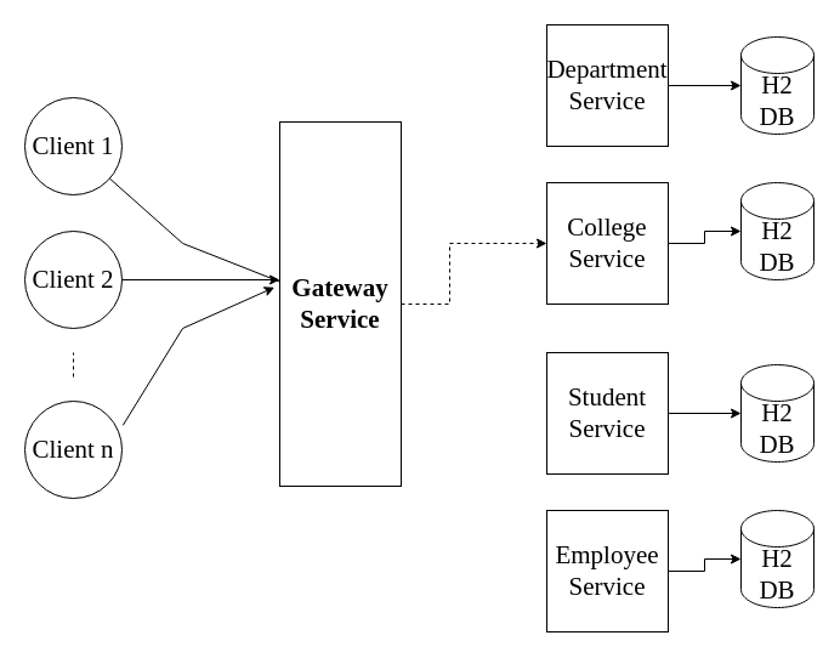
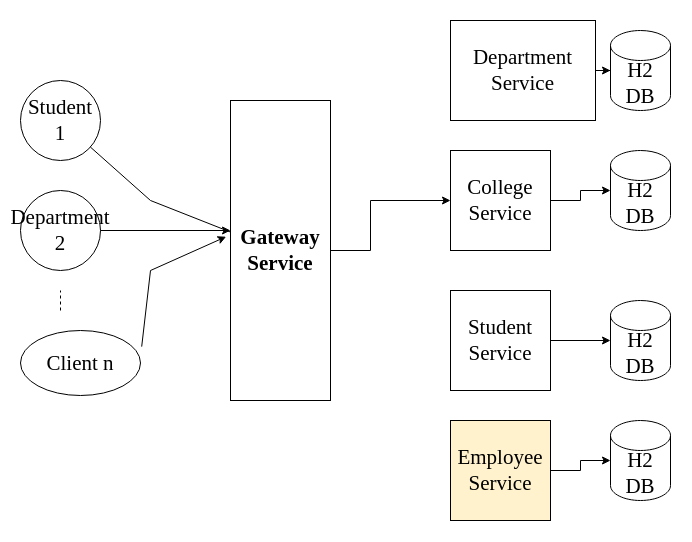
- <mxCell id="5" value="Department Service" style="whiteSpace=wrap;html=1;aspect=fixed;fontFamily=Times New Roman;fontSize=21;" vertex="1" parent="1"><mxGeometry x="450" y="20" width="100" height="100" as="geometry" /></mxCell>
+ <mxCell id="5" value="Department Service" style="whiteSpace=wrap;html=1;aspect=fixed;fontFamily=Times New Roman;fontSize=21;" vertex="1" parent="1"><mxGeometry x="450" y="20" width="145" height="100" as="geometry" /></mxCell>
- <mxCell id="12" value="Client 1" style="ellipse;whiteSpace=wrap;html=1;aspect=fixed;fontFamily=Times New Roman;fontSize=21;" vertex="1" parent="1"><mxGeometry x="20" y="80" width="80" height="80" as="geometry" /></mxCell>
+ <mxCell id="12" value="Student 1" style="ellipse;whiteSpace=wrap;html=1;aspect=fixed;fontFamily=Times New Roman;fontSize=21;" vertex="1" parent="1"><mxGeometry x="20" y="80" width="80" height="80" as="geometry" /></mxCell>
- <mxCell id="2" style="edgeStyle=orthogonalEdgeStyle;rounded=0;orthogonalLoop=1;jettySize=auto;html=1;entryX=0;entryY=0.5;entryDx=0;entryDy=0;fontFamily=Times New Roman;fontSize=21;dashed=1;" edge="1" parent="1" source="3" target="7"><mxGeometry relative="1" as="geometry"><Array as="points"><mxPoint x="370" y="250" /><mxPoint x="370" y="200" /></Array></mxGeometry></mxCell>
+ <mxCell id="2" style="edgeStyle=orthogonalEdgeStyle;rounded=0;orthogonalLoop=1;jettySize=auto;html=1;entryX=0;entryY=0.5;entryDx=0;entryDy=0;fontFamily=Times New Roman;fontSize=21;" edge="1" parent="1" source="3" target="7"><mxGeometry relative="1" as="geometry"><Array as="points"><mxPoint x="370" y="250" /><mxPoint x="370" y="200" /></Array></mxGeometry></mxCell>
- <mxCell id="13" value="Client 2" style="ellipse;whiteSpace=wrap;html=1;aspect=fixed;fontFamily=Times New Roman;fontSize=21;" vertex="1" parent="1"><mxGeometry x="20" y="190" width="80" height="80" as="geometry" /></mxCell>
+ <mxCell id="13" value="Department 2" style="ellipse;whiteSpace=wrap;html=1;aspect=fixed;fontFamily=Times New Roman;fontSize=21;" vertex="1" parent="1"><mxGeometry x="20" y="190" width="80" height="80" as="geometry" /></mxCell>
- <mxCell id="14" value="Client n" style="ellipse;whiteSpace=wrap;html=1;aspect=fixed;fontFamily=Times New Roman;fontSize=21;" vertex="1" parent="1"><mxGeometry x="20" y="330" width="80" height="80" as="geometry" /></mxCell>
+ <mxCell id="14" value="Client n" style="ellipse;whiteSpace=wrap;html=1;aspect=fixed;fontFamily=Times New Roman;fontSize=21;" vertex="1" parent="1"><mxGeometry x="20" y="330" width="120" height="65" as="geometry" /></mxCell>
- <mxCell id="11" value="Employee Service" style="whiteSpace=wrap;html=1;aspect=fixed;fontFamily=Times New Roman;fontSize=21;" vertex="1" parent="1"><mxGeometry x="450" y="420" width="100" height="100" as="geometry" /></mxCell>
+ <mxCell id="11" value="Employee Service" style="whiteSpace=wrap;html=1;aspect=fixed;fontFamily=Times New Roman;fontSize=21;fillColor=#fff2cc;" vertex="1" parent="1"><mxGeometry x="450" y="420" width="100" height="100" as="geometry" /></mxCell>
